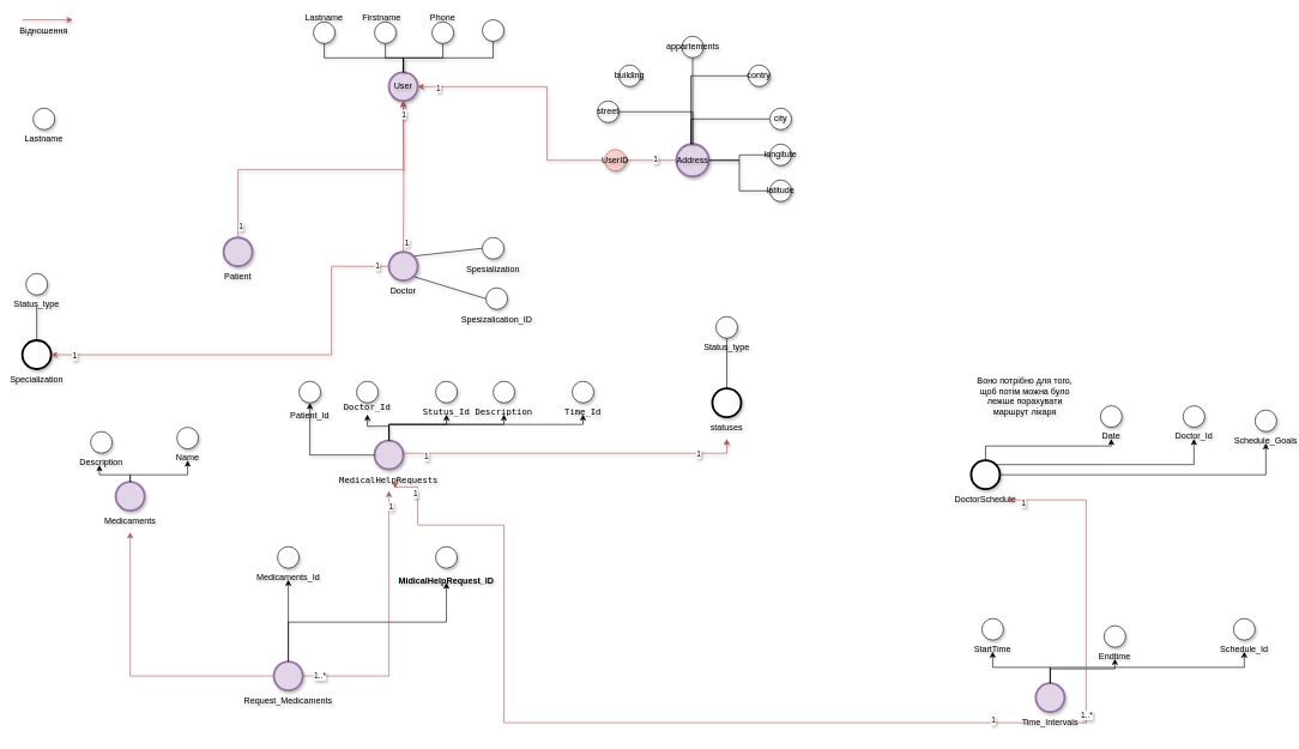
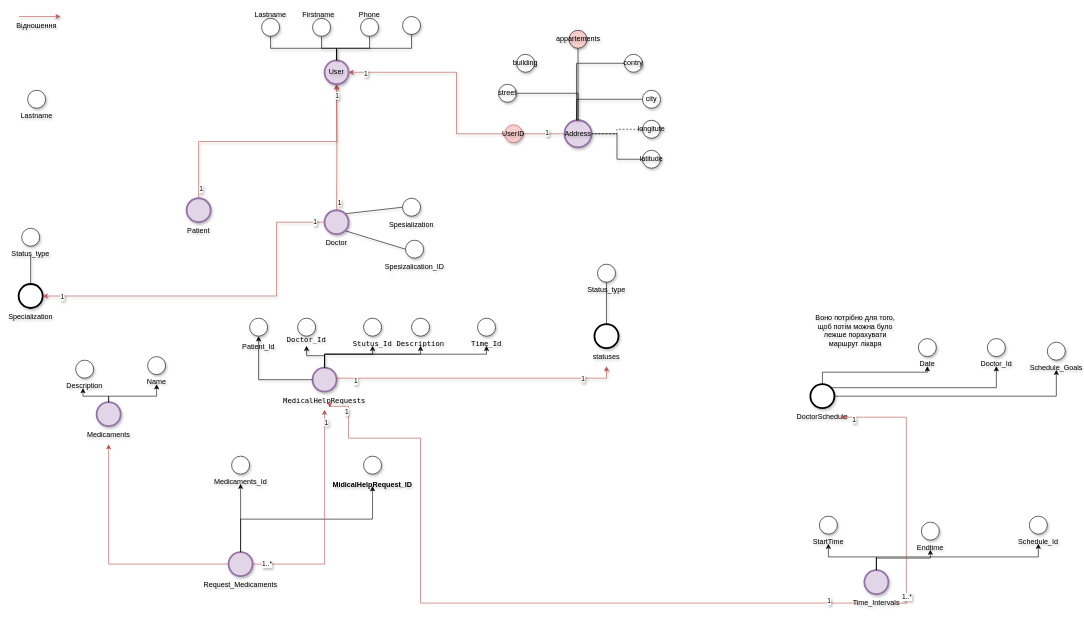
- <mxCell id="66" value="appartements" style="ellipse;whiteSpace=wrap;html=1;aspect=fixed;shadow=1;textShadow=1;" parent="1" vertex="1"><mxGeometry x="947.5" y="50" width="30" height="30" as="geometry" /></mxCell>
+ <mxCell id="66" value="appartements" style="ellipse;whiteSpace=wrap;html=1;aspect=fixed;shadow=1;textShadow=1;fillColor=#f8cecc;" parent="1" vertex="1"><mxGeometry x="947.5" y="50" width="30" height="30" as="geometry" /></mxCell>
- <mxCell id="72" style="edgeStyle=orthogonalEdgeStyle;rounded=0;orthogonalLoop=1;jettySize=auto;html=1;exitX=0;exitY=0.5;exitDx=0;exitDy=0;entryX=1;entryY=0.5;entryDx=0;entryDy=0;endArrow=none;startFill=0;shadow=1;textShadow=1;" parent="1" source="73" target="60" edge="1"><mxGeometry relative="1" as="geometry" /></mxCell>
+ <mxCell id="72" style="edgeStyle=orthogonalEdgeStyle;rounded=0;orthogonalLoop=1;jettySize=auto;html=1;exitX=0;exitY=0.5;exitDx=0;exitDy=0;entryX=1;entryY=0.5;entryDx=0;entryDy=0;endArrow=none;startFill=0;shadow=1;textShadow=1;dashed=1;" parent="1" source="73" target="60" edge="1"><mxGeometry relative="1" as="geometry" /></mxCell>
